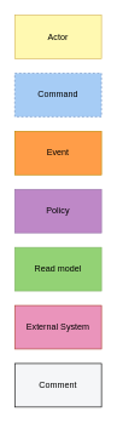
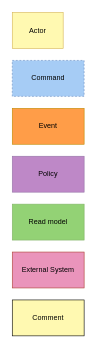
- <mxCell id="2" value="Actor" style="rounded=0;whiteSpace=wrap;html=1;fillColor=#fff9b1;fillStyle=auto;strokeColor=#d6b656;" vertex="1" parent="1"><mxGeometry y="20" width="120" height="60" as="geometry" x="20" /></mxCell>
+ <mxCell id="2" value="Actor" style="rounded=0;whiteSpace=wrap;html=1;fillColor=#fff9b1;fillStyle=auto;strokeColor=#d6b656;" vertex="1" parent="1"><mxGeometry x="20" y="20" width="85" height="60" as="geometry" /></mxCell>
- <mxCell id="8" value="Comment" style="rounded=0;whiteSpace=wrap;html=1;fillColor=#f5f6f8;" vertex="1" parent="1"><mxGeometry y="500" width="120" height="60" as="geometry" x="20" /></mxCell>
+ <mxCell id="8" value="Comment" style="rounded=0;whiteSpace=wrap;html=1;fillColor=#fff9b1;" vertex="1" parent="1"><mxGeometry y="500" width="120" height="60" as="geometry" x="20" /></mxCell>
